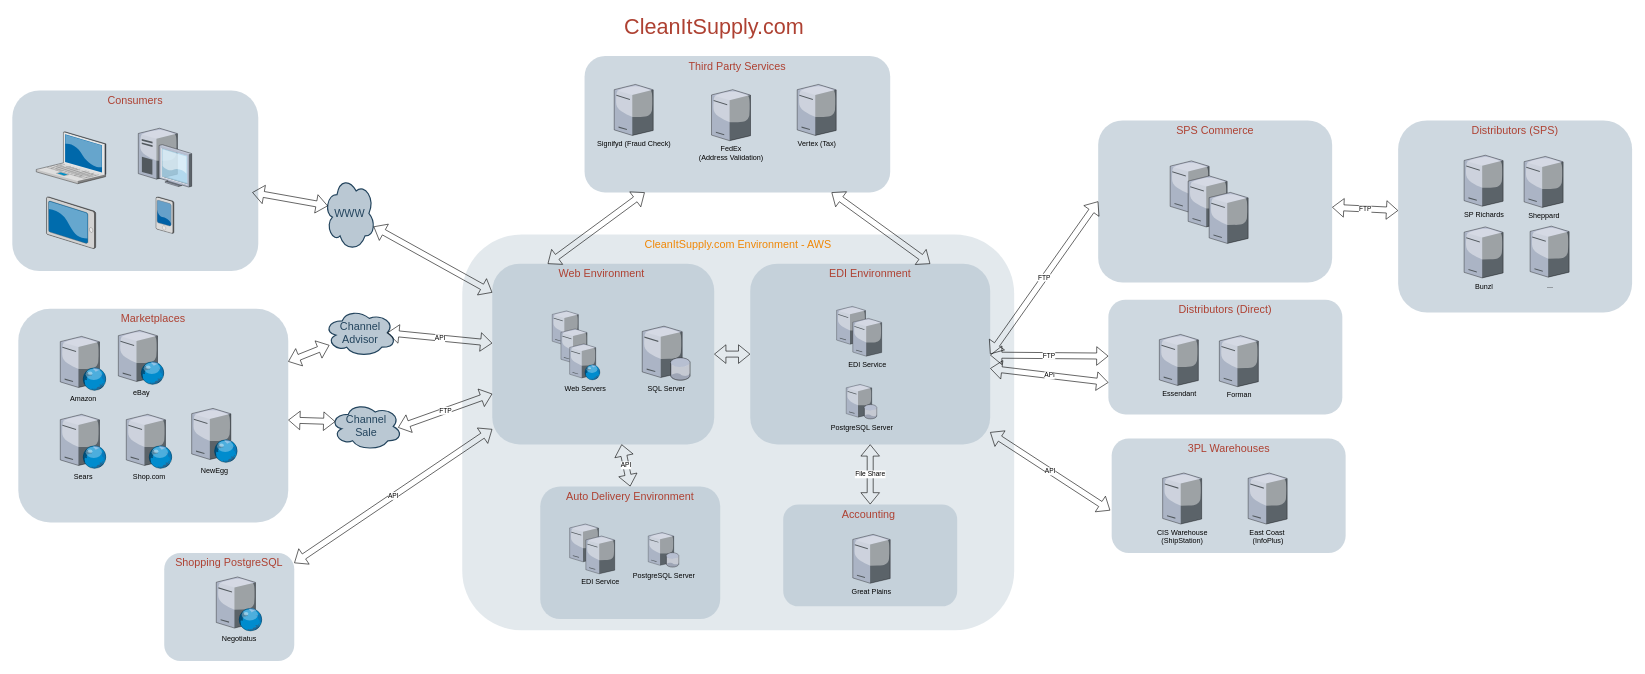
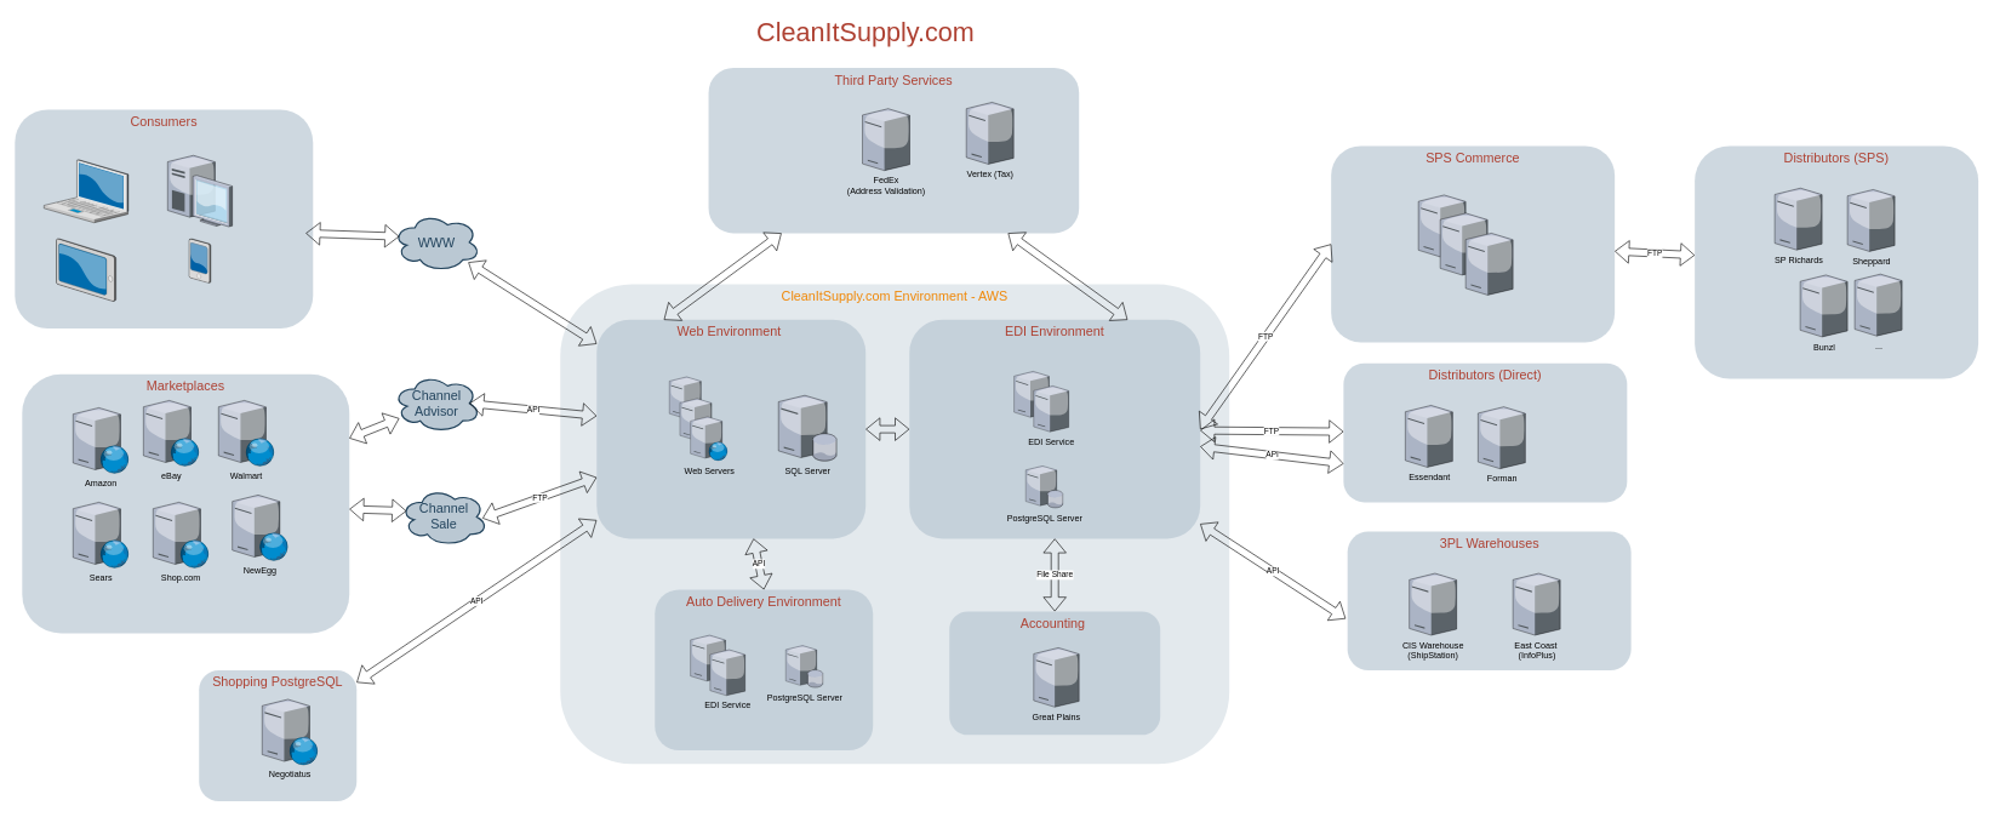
- <mxCell id="56" value="Signifyd (Fraud Check)" style="verticalLabelPosition=bottom;aspect=fixed;html=1;verticalAlign=top;strokeColor=none;align=center;outlineConnect=0;shape=mxgraph.citrix.tower_server;" vertex="1" parent="1"><mxGeometry x="1023.33" y="140" width="65" height="85" as="geometry" /></mxCell>
- <mxCell id="6" value="WWW" style="ellipse;shape=cloud;whiteSpace=wrap;html=1;shadow=0;strokeColor=#23445D;fillColor=#BAC8D3;gradientColor=none;fontSize=18;fontColor=#23445D;fontStyle=0;gradientDirection=north;strokeWidth=2;" parent="1" vertex="1"><mxGeometry x="540" y="292.5" width="85" height="125" as="geometry" /></mxCell>
+ <mxCell id="6" value="WWW" style="ellipse;shape=cloud;whiteSpace=wrap;html=1;shadow=0;strokeColor=#23445D;fillColor=#BAC8D3;gradientColor=none;fontSize=18;fontColor=#23445D;fontStyle=0;gradientDirection=north;strokeWidth=2;" parent="1" vertex="1"><mxGeometry x="540" y="292.5" width="120" height="80" as="geometry" /></mxCell>
- <mxCell id="47" value="Bunzl" style="verticalLabelPosition=bottom;aspect=fixed;html=1;verticalAlign=top;strokeColor=none;align=center;outlineConnect=0;shape=mxgraph.citrix.tower_server;" vertex="1" parent="1"><mxGeometry x="2440" y="377.5" width="65" height="85" as="geometry" /></mxCell>
+ <mxCell id="47" value="Bunzl" style="verticalLabelPosition=bottom;aspect=fixed;html=1;verticalAlign=top;strokeColor=none;align=center;outlineConnect=0;shape=mxgraph.citrix.tower_server;" vertex="1" parent="1"><mxGeometry x="2475" y="377.5" width="65" height="85" as="geometry" /></mxCell>
+ <mxCell id="26" value="Walmart" style="verticalLabelPosition=bottom;aspect=fixed;html=1;verticalAlign=top;strokeColor=none;align=center;outlineConnect=0;shape=mxgraph.citrix.web_server;" vertex="1" parent="1"><mxGeometry x="300" y="550" width="76.5" height="90" as="geometry" /></mxCell>
